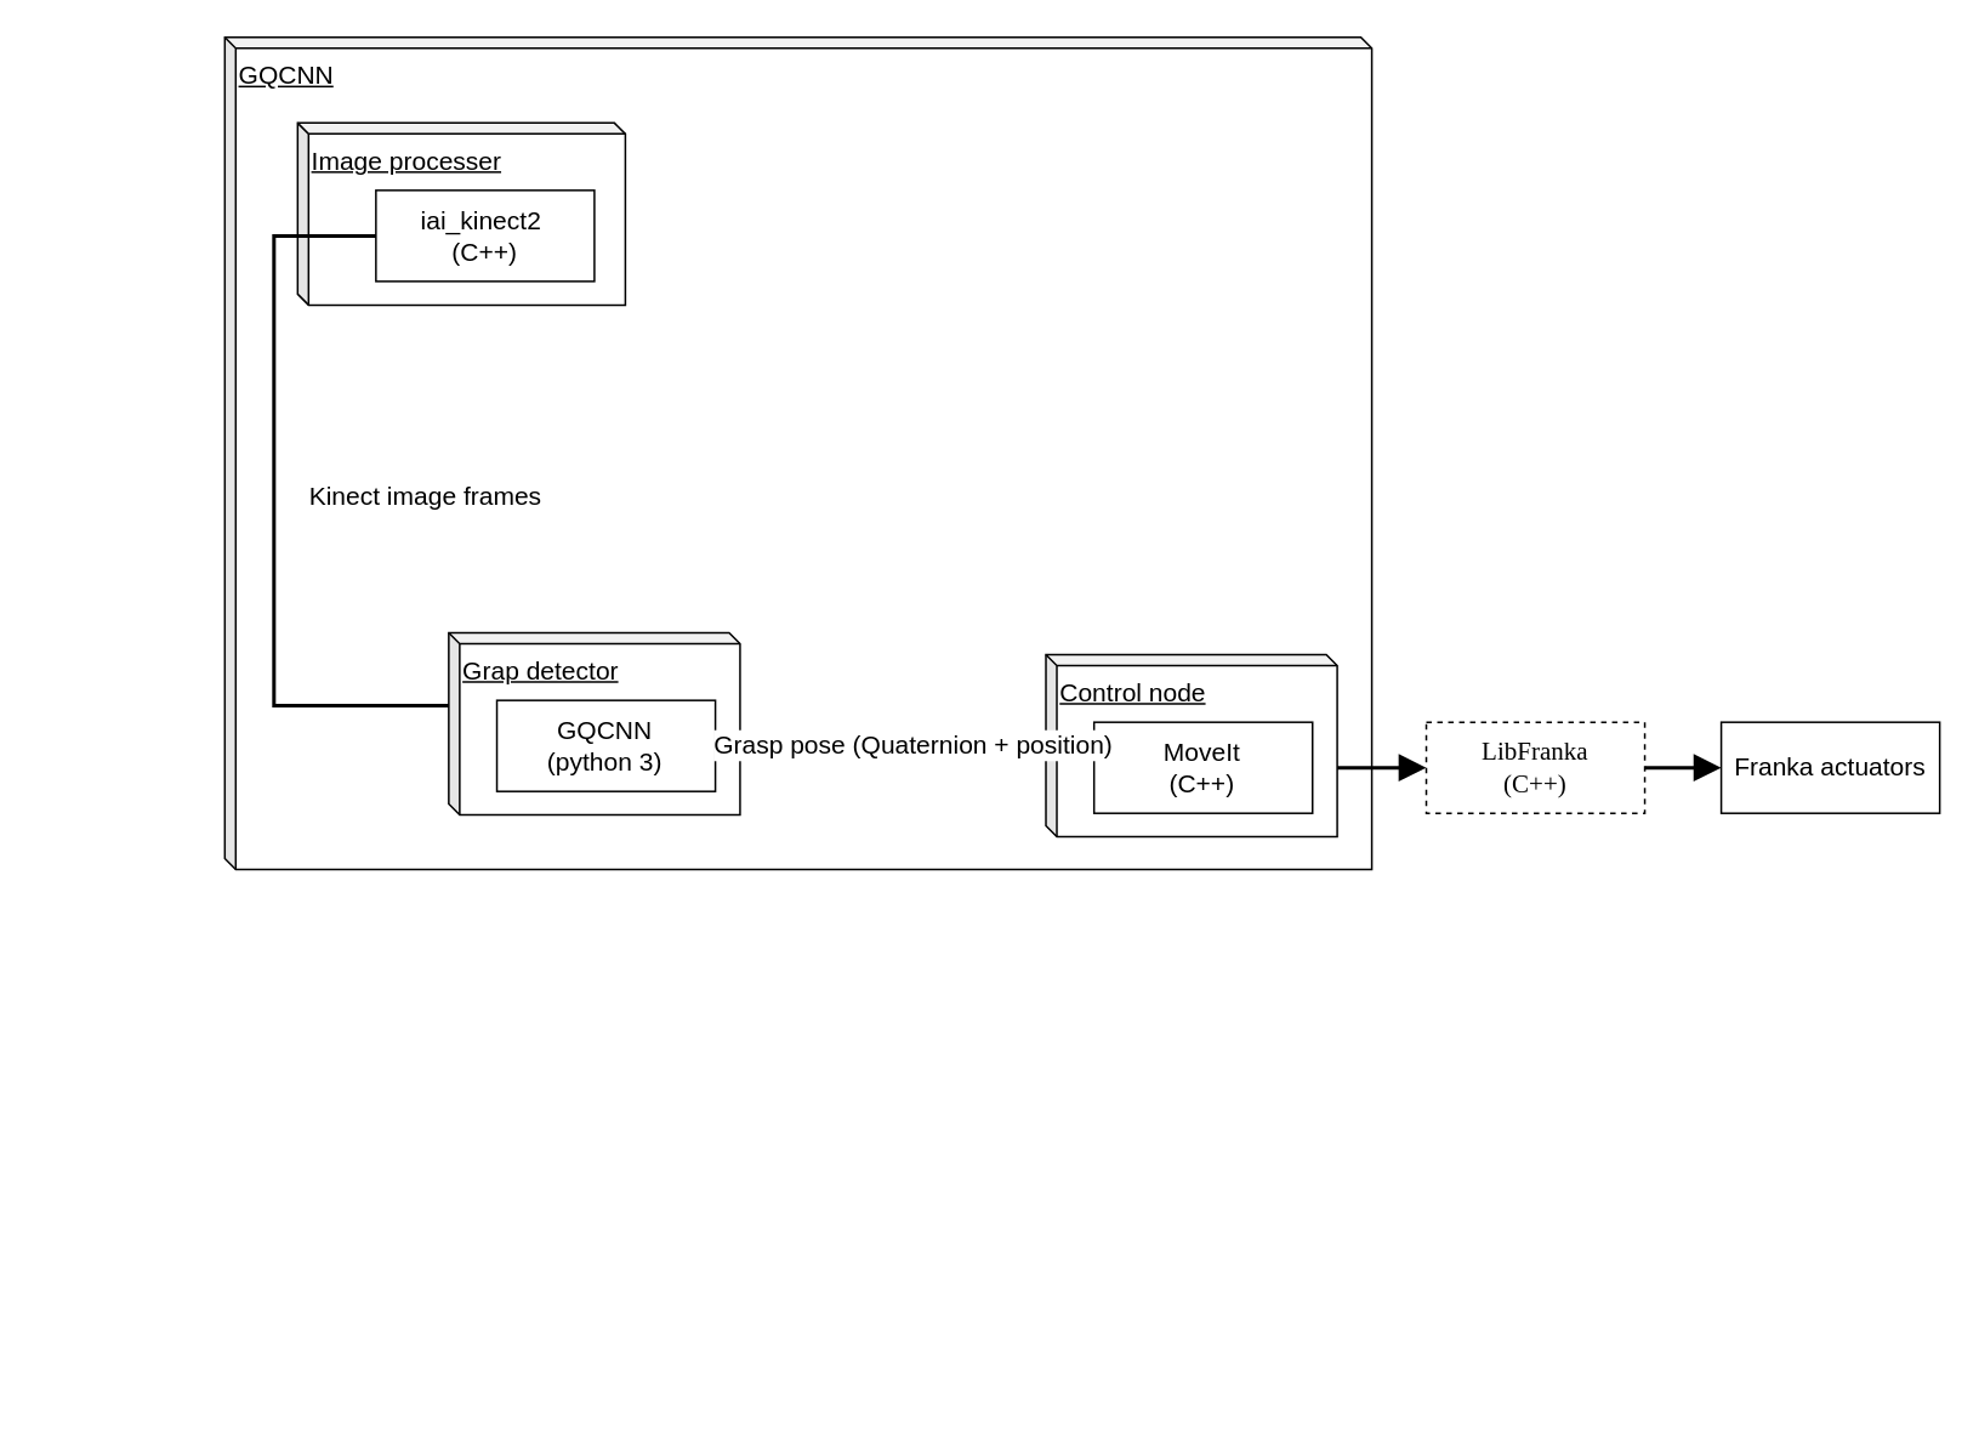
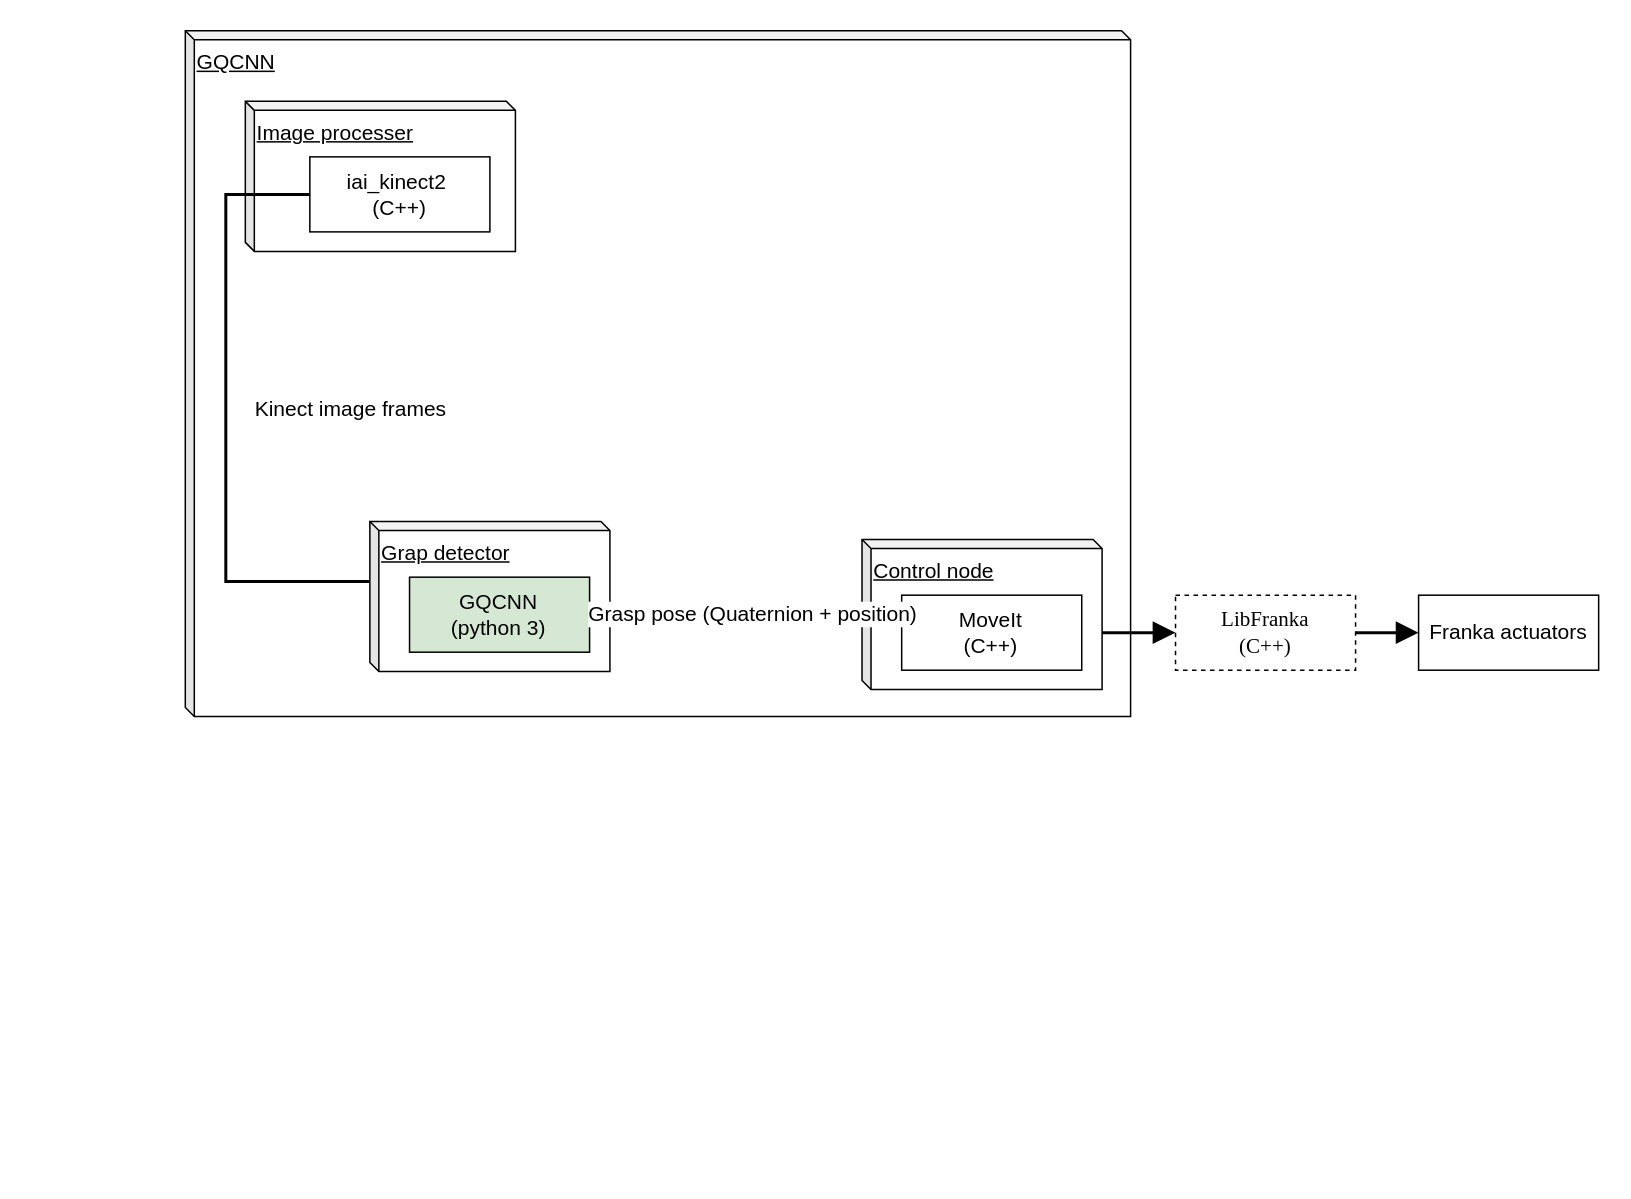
- <mxCell id="12" value="GQCNN&lt;br&gt;(python 3)" style="rounded=0;whiteSpace=wrap;html=1;aspect=fixed;fontSize=14;" parent="10" vertex="1"><mxGeometry x="26.438" y="37.115" width="120" height="50" as="geometry" /></mxCell>
+ <mxCell id="12" value="GQCNN&lt;br&gt;(python 3)" style="rounded=0;whiteSpace=wrap;html=1;aspect=fixed;fontSize=14;fillColor=#d5e8d4;" parent="10" vertex="1"><mxGeometry x="26.438" y="37.115" width="120" height="50" as="geometry" /></mxCell>
